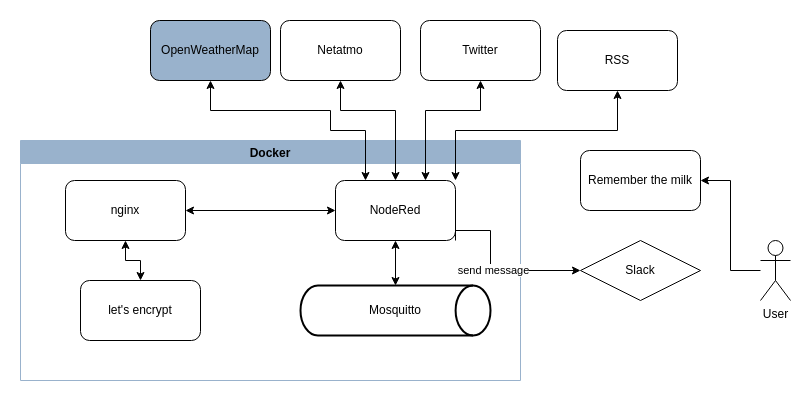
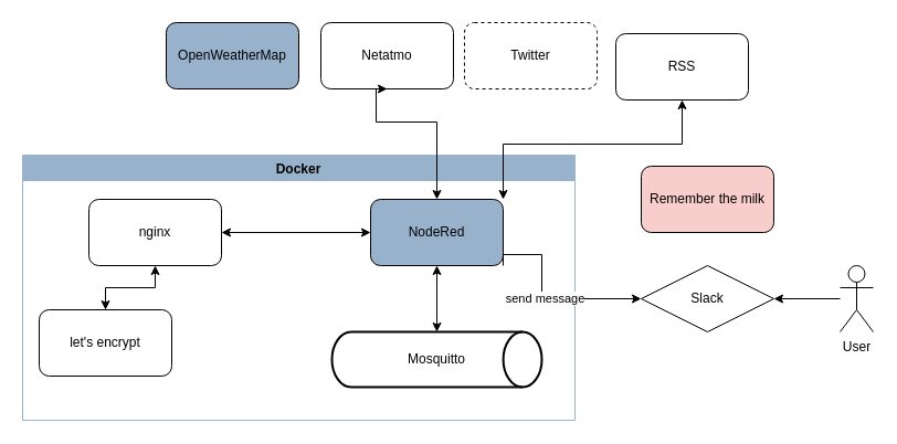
- <mxCell id="13" value="Netatmo" style="rounded=1;whiteSpace=wrap;html=1;" parent="1" vertex="1"><mxGeometry x="280" y="20" width="120" height="60" as="geometry" /></mxCell>
+ <mxCell id="13" value="Netatmo" style="rounded=1;whiteSpace=wrap;html=1;" parent="1" vertex="1"><mxGeometry x="290" y="20" width="120" height="60" as="geometry" /></mxCell>
- <mxCell id="11" value="Twitter" style="rounded=1;whiteSpace=wrap;html=1;" parent="1" vertex="1"><mxGeometry x="420" y="20" width="120" height="60" as="geometry" /></mxCell>
+ <mxCell id="11" value="Twitter" style="rounded=1;whiteSpace=wrap;html=1;dashed=1;" parent="1" vertex="1"><mxGeometry x="420" y="20" width="120" height="60" as="geometry" /></mxCell>
- <mxCell id="21" style="edgeStyle=orthogonalEdgeStyle;rounded=0;orthogonalLoop=1;jettySize=auto;html=1;entryX=0.25;entryY=0;entryDx=0;entryDy=0;startArrow=classic;startFill=1;" edge="1" parent="1" source="22" target="3"><mxGeometry relative="1" as="geometry"><Array as="points"><mxPoint x="210" y="110" /><mxPoint x="330" y="110" /><mxPoint x="330" y="130" /><mxPoint x="365" y="130" /></Array></mxGeometry></mxCell>
- <mxCell id="15" style="edgeStyle=orthogonalEdgeStyle;rounded=0;orthogonalLoop=1;jettySize=auto;html=1;entryX=0.5;entryY=1;entryDx=0;entryDy=0;startArrow=classic;startFill=1;exitX=0.75;exitY=0;exitDx=0;exitDy=0;" parent="1" source="3" target="11" edge="1"><mxGeometry relative="1" as="geometry"><Array as="points"><mxPoint x="425" y="110" /><mxPoint x="480" y="110" /></Array></mxGeometry></mxCell>
- <mxCell id="23" value="Remember the milk" style="rounded=1;whiteSpace=wrap;html=1;" vertex="1" parent="1"><mxGeometry x="580" y="150" width="120" height="60" as="geometry" /></mxCell>
+ <mxCell id="23" value="Remember the milk" style="rounded=1;whiteSpace=wrap;html=1;fillColor=#f8cecc;" vertex="1" parent="1"><mxGeometry x="580" y="150" width="120" height="60" as="geometry" /></mxCell>
- <mxCell id="7" value="nginx" style="rounded=1;whiteSpace=wrap;html=1;" parent="2" vertex="1"><mxGeometry x="45" y="40" width="120" height="60" as="geometry" /></mxCell>
+ <mxCell id="7" value="nginx" style="rounded=1;whiteSpace=wrap;html=1;" parent="2" vertex="1"><mxGeometry x="60" y="40" width="120" height="60" as="geometry" /></mxCell>
- <mxCell id="3" value="NodeRed" style="rounded=1;whiteSpace=wrap;html=1;" parent="2" vertex="1"><mxGeometry x="315" y="40" width="120" height="60" as="geometry" /></mxCell>
+ <mxCell id="3" value="NodeRed" style="rounded=1;whiteSpace=wrap;html=1;fillColor=#99b2cc;" parent="2" vertex="1"><mxGeometry x="315" y="40" width="120" height="60" as="geometry" /></mxCell>
- <mxCell id="19" style="edgeStyle=orthogonalEdgeStyle;rounded=0;orthogonalLoop=1;jettySize=auto;html=1;entryX=1;entryY=0.5;entryDx=0;entryDy=0;startArrow=none;startFill=0;" edge="1" parent="1" source="20" target="23"><mxGeometry relative="1" as="geometry" /></mxCell>
+ <mxCell id="18" style="edgeStyle=orthogonalEdgeStyle;rounded=0;orthogonalLoop=1;jettySize=auto;html=1;entryX=1;entryY=0.5;entryDx=0;entryDy=0;startArrow=none;startFill=0;" parent="1" source="20" target="10" edge="1"><mxGeometry relative="1" as="geometry" /></mxCell>
- <mxCell id="6" value="let's encrypt" style="rounded=1;whiteSpace=wrap;html=1;" parent="2" vertex="1"><mxGeometry x="60" y="140" width="120" height="60" as="geometry" /></mxCell>
+ <mxCell id="6" value="let's encrypt" style="rounded=1;whiteSpace=wrap;html=1;" parent="2" vertex="1"><mxGeometry x="15" y="140" width="120" height="60" as="geometry" /></mxCell>
- <mxCell id="4" value="Mosquitto" style="strokeWidth=2;html=1;shape=mxgraph.flowchart.direct_data;whiteSpace=wrap;" parent="2" vertex="1"><mxGeometry x="280" y="145" width="190" height="50" as="geometry" /></mxCell>
+ <mxCell id="4" value="Mosquitto" style="strokeWidth=2;html=1;shape=mxgraph.flowchart.direct_data;whiteSpace=wrap;" parent="2" vertex="1"><mxGeometry x="280" y="160" width="190" height="50" as="geometry" /></mxCell>
